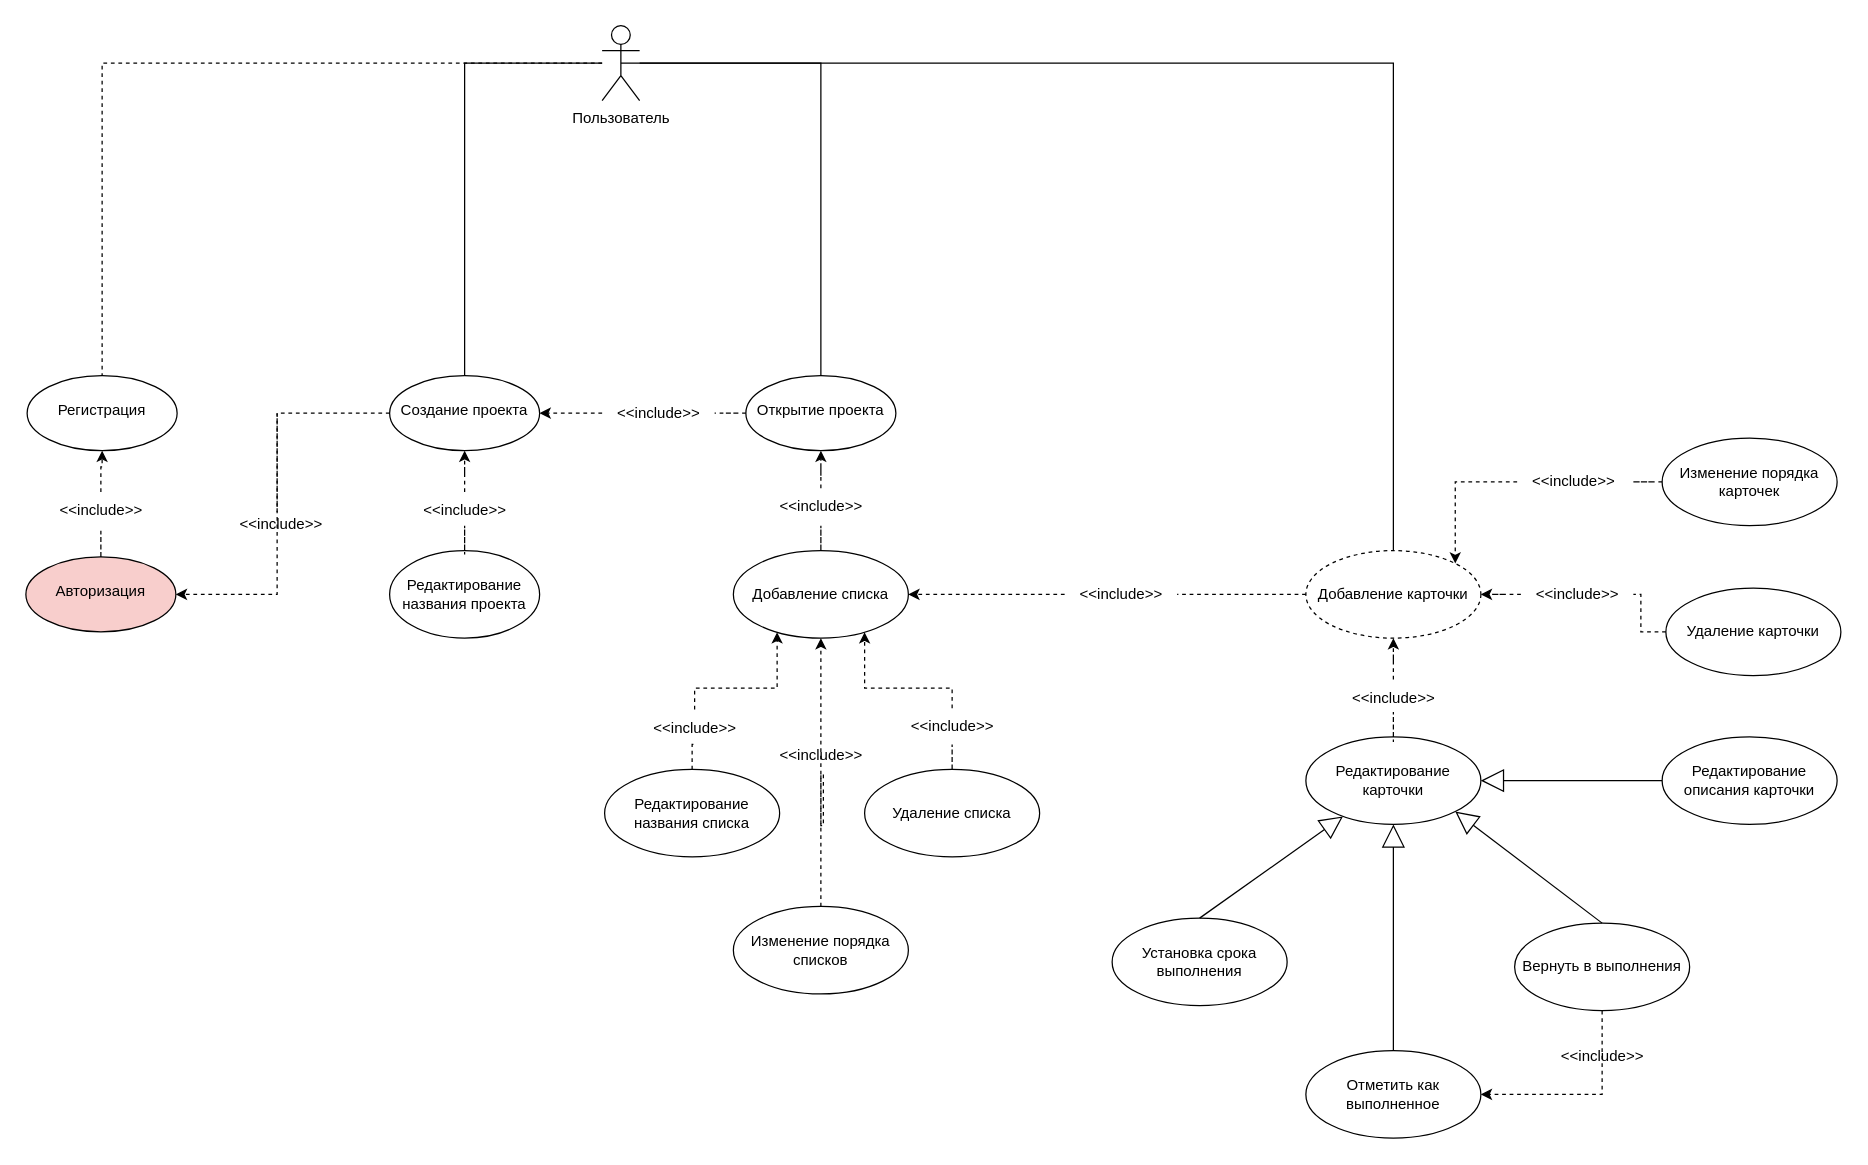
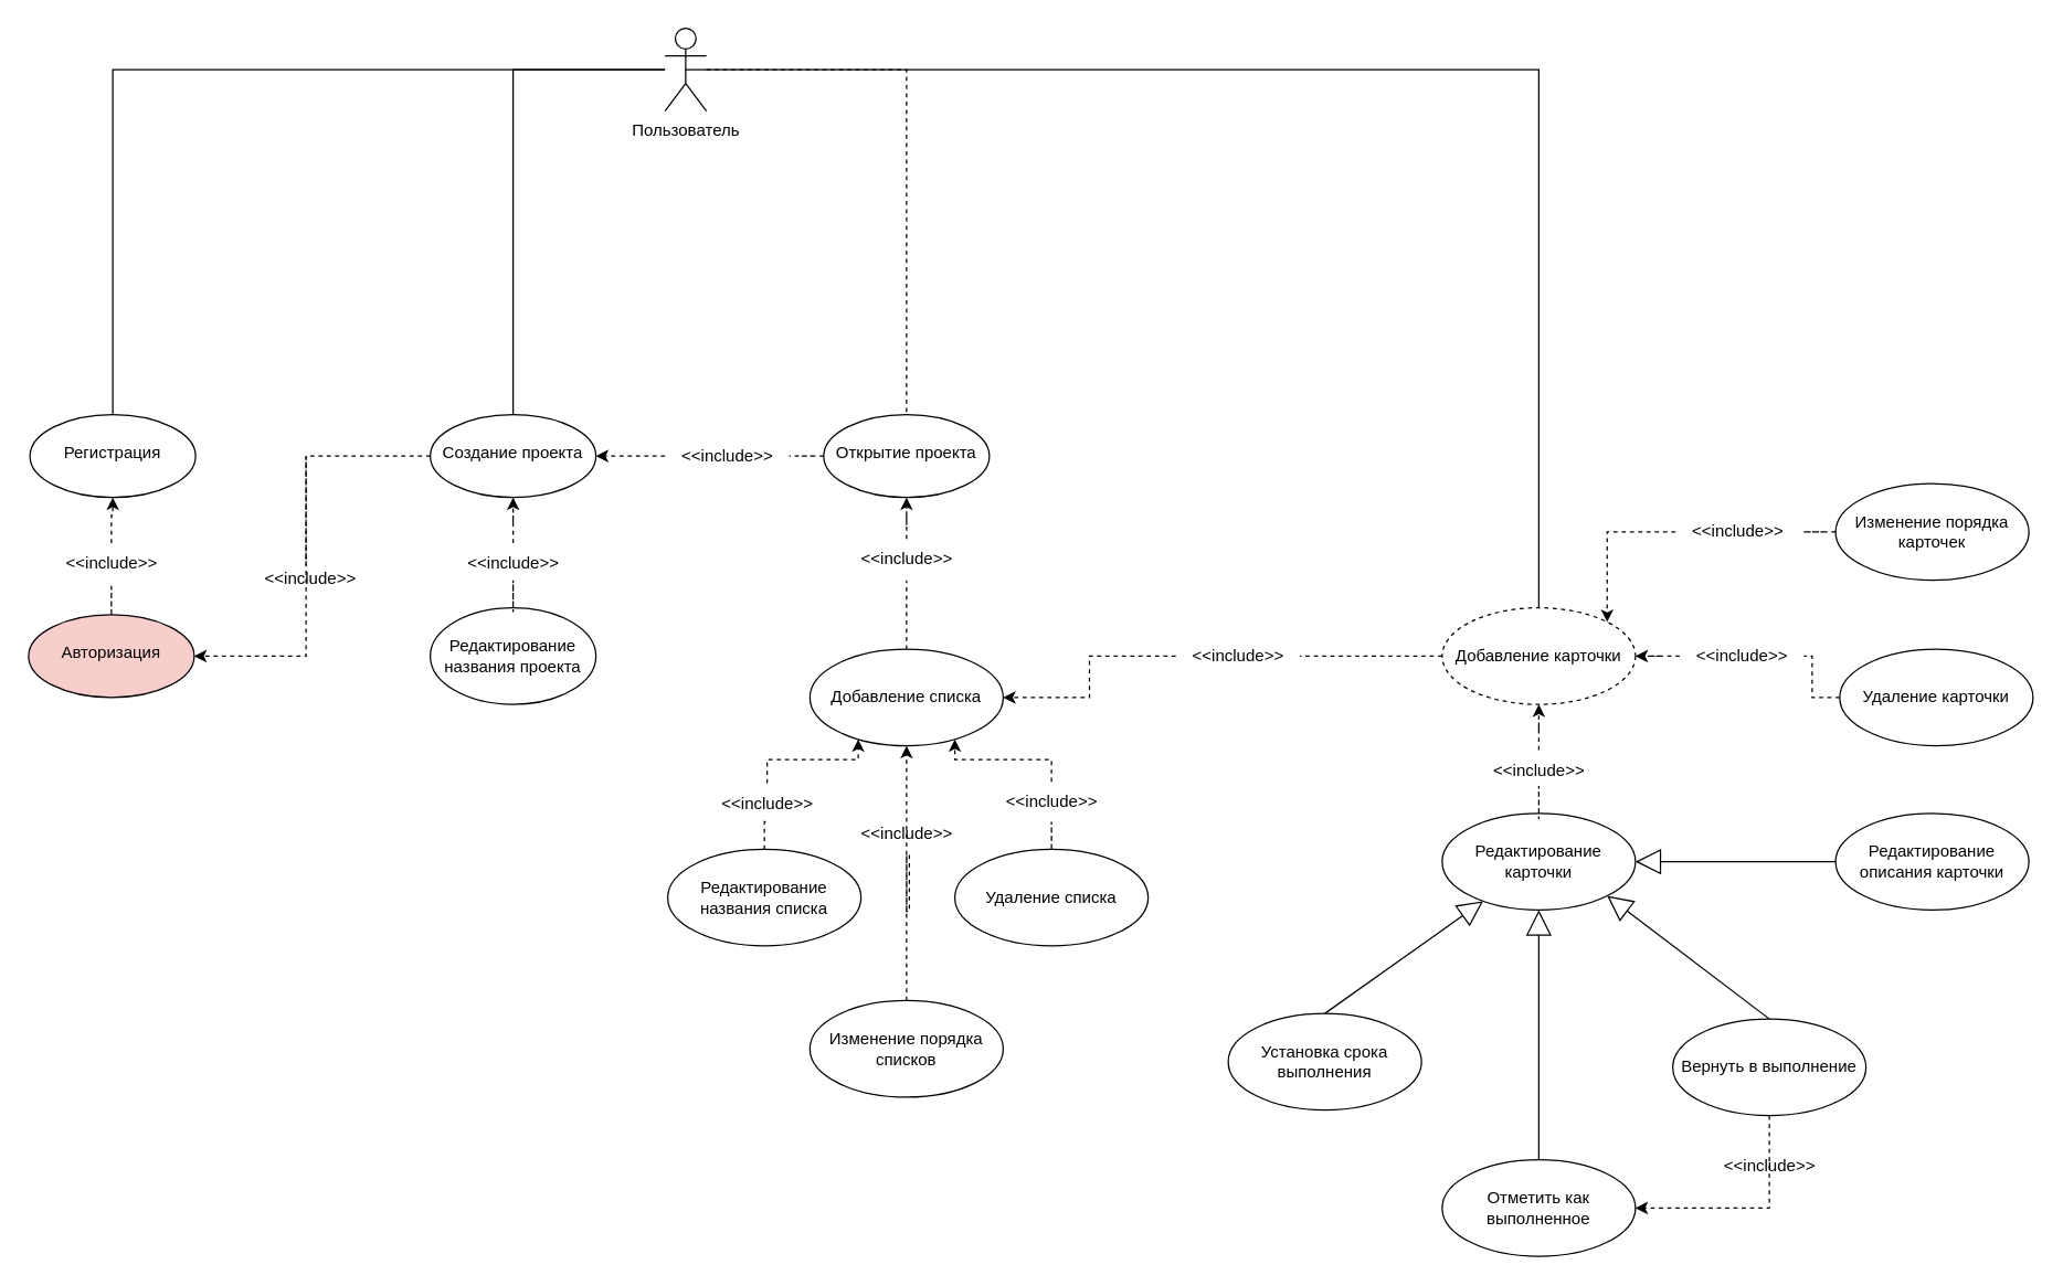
- <mxCell id="2" value="" style="edgeStyle=orthogonalEdgeStyle;rounded=0;orthogonalLoop=1;jettySize=auto;html=1;endArrow=none;endFill=0;dashed=1;" parent="1" source="5" target="6" edge="1"><mxGeometry relative="1" as="geometry" /></mxCell>
+ <mxCell id="2" value="" style="edgeStyle=orthogonalEdgeStyle;rounded=0;orthogonalLoop=1;jettySize=auto;html=1;endArrow=none;endFill=0;" parent="1" source="5" target="6" edge="1"><mxGeometry relative="1" as="geometry" /></mxCell>
- <mxCell id="4" value="" style="edgeStyle=orthogonalEdgeStyle;rounded=0;orthogonalLoop=1;jettySize=auto;html=1;endArrow=none;endFill=0;" parent="1" source="5" target="14" edge="1"><mxGeometry relative="1" as="geometry" /></mxCell>
+ <mxCell id="4" value="" style="edgeStyle=orthogonalEdgeStyle;rounded=0;orthogonalLoop=1;jettySize=auto;html=1;endArrow=none;endFill=0;dashed=1;" parent="1" source="5" target="14" edge="1"><mxGeometry relative="1" as="geometry" /></mxCell>
- <mxCell id="16" value="Добавление списка" style="ellipse;whiteSpace=wrap;html=1;" parent="1" vertex="1"><mxGeometry x="586" y="440" width="140" height="70" as="geometry" /></mxCell>
+ <mxCell id="16" value="Добавление списка" style="ellipse;whiteSpace=wrap;html=1;" parent="1" vertex="1"><mxGeometry x="586" y="470" width="140" height="70" as="geometry" /></mxCell>
- <mxCell id="46" value="Вернуть в выполнения" style="ellipse;whiteSpace=wrap;html=1;" parent="1" vertex="1"><mxGeometry x="1211" y="738" width="140" height="70" as="geometry" /></mxCell>
+ <mxCell id="46" value="Вернуть в выполнение" style="ellipse;whiteSpace=wrap;html=1;" parent="1" vertex="1"><mxGeometry x="1211" y="738" width="140" height="70" as="geometry" /></mxCell>
